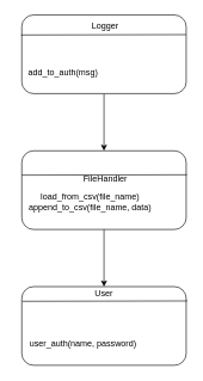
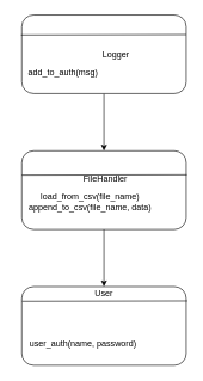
- <mxCell id="6" value="Logger" style="text;html=1;strokeColor=none;fillColor=none;align=center;verticalAlign=middle;whiteSpace=wrap;rounded=0;" parent="1" vertex="1"><mxGeometry x="127" y="20" width="40" height="30" as="geometry" /></mxCell>
+ <mxCell id="6" value="Logger" style="text;html=1;strokeColor=none;fillColor=none;align=center;verticalAlign=middle;whiteSpace=wrap;rounded=0;" parent="1" vertex="1"><mxGeometry x="142" y="60" width="40" height="30" as="geometry" /></mxCell>
